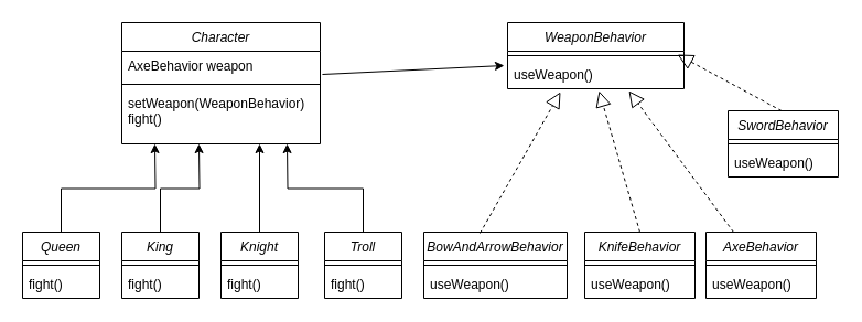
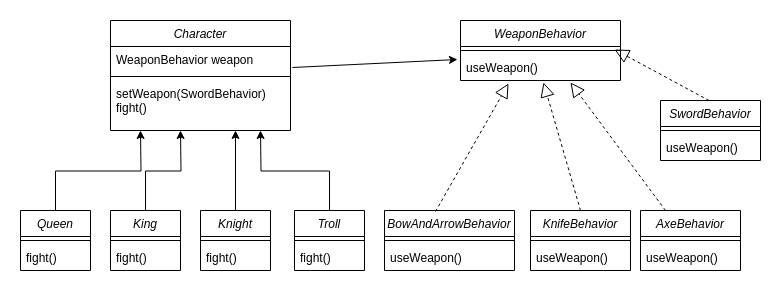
- <mxCell id="3" value="AxeBehavior weapon" style="text;align=left;verticalAlign=top;spacingLeft=4;spacingRight=4;overflow=hidden;rotatable=0;points=[[0,0.5],[1,0.5]];portConstraint=eastwest;" parent="2" vertex="1"><mxGeometry y="26" width="180" height="26" as="geometry" /></mxCell>
+ <mxCell id="3" value="WeaponBehavior weapon" style="text;align=left;verticalAlign=top;spacingLeft=4;spacingRight=4;overflow=hidden;rotatable=0;points=[[0,0.5],[1,0.5]];portConstraint=eastwest;" parent="2" vertex="1"><mxGeometry y="26" width="180" height="26" as="geometry" /></mxCell>
- <mxCell id="5" value="setWeapon(WeaponBehavior)&#10;fight()" style="text;align=left;verticalAlign=top;spacingLeft=4;spacingRight=4;overflow=hidden;rotatable=0;points=[[0,0.5],[1,0.5]];portConstraint=eastwest;" parent="2" vertex="1"><mxGeometry y="60" width="180" height="40" as="geometry" /></mxCell>
+ <mxCell id="5" value="setWeapon(SwordBehavior)&#10;fight()" style="text;align=left;verticalAlign=top;spacingLeft=4;spacingRight=4;overflow=hidden;rotatable=0;points=[[0,0.5],[1,0.5]];portConstraint=eastwest;" parent="2" vertex="1"><mxGeometry y="60" width="180" height="40" as="geometry" /></mxCell>
